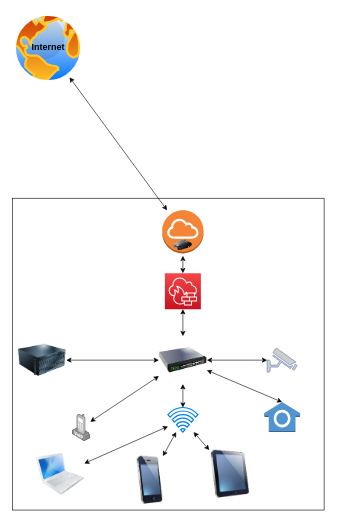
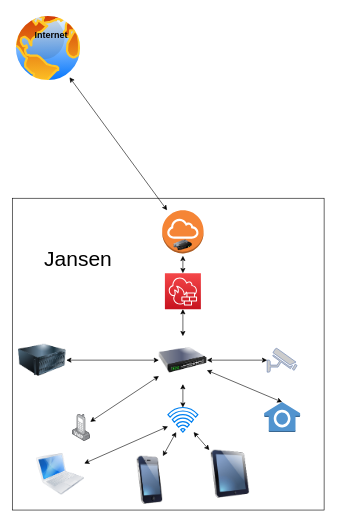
- <mxCell id="29" value="&lt;font color=&quot;#050505&quot; style=&quot;font-size: 15px;&quot;&gt;&lt;b&gt;Internet&lt;/b&gt;&lt;/font&gt;" style="text;align=center;html=1;verticalAlign=middle;whiteSpace=wrap;rounded=0;fontSize=35;" vertex="1" parent="1"><mxGeometry x="50" y="50" width="60" height="40" as="geometry" /></mxCell>
+ <mxCell id="29" value="&lt;font color=&quot;#050505&quot; style=&quot;font-size: 15px;&quot;&gt;&lt;b&gt;Internet&lt;/b&gt;&lt;/font&gt;" style="text;align=center;html=1;verticalAlign=middle;whiteSpace=wrap;rounded=0;fontSize=35;" vertex="1" parent="1"><mxGeometry x="55" y="30" width="60" height="40" as="geometry" /></mxCell>
+ <mxCell id="26" value="Jansen" style="text;strokeColor=none;align=center;fillColor=none;html=1;verticalAlign=middle;whiteSpace=wrap;rounded=0;fontSize=35;" vertex="1" parent="2"><mxGeometry x="40" y="60" width="140" height="80" as="geometry" /></mxCell>
